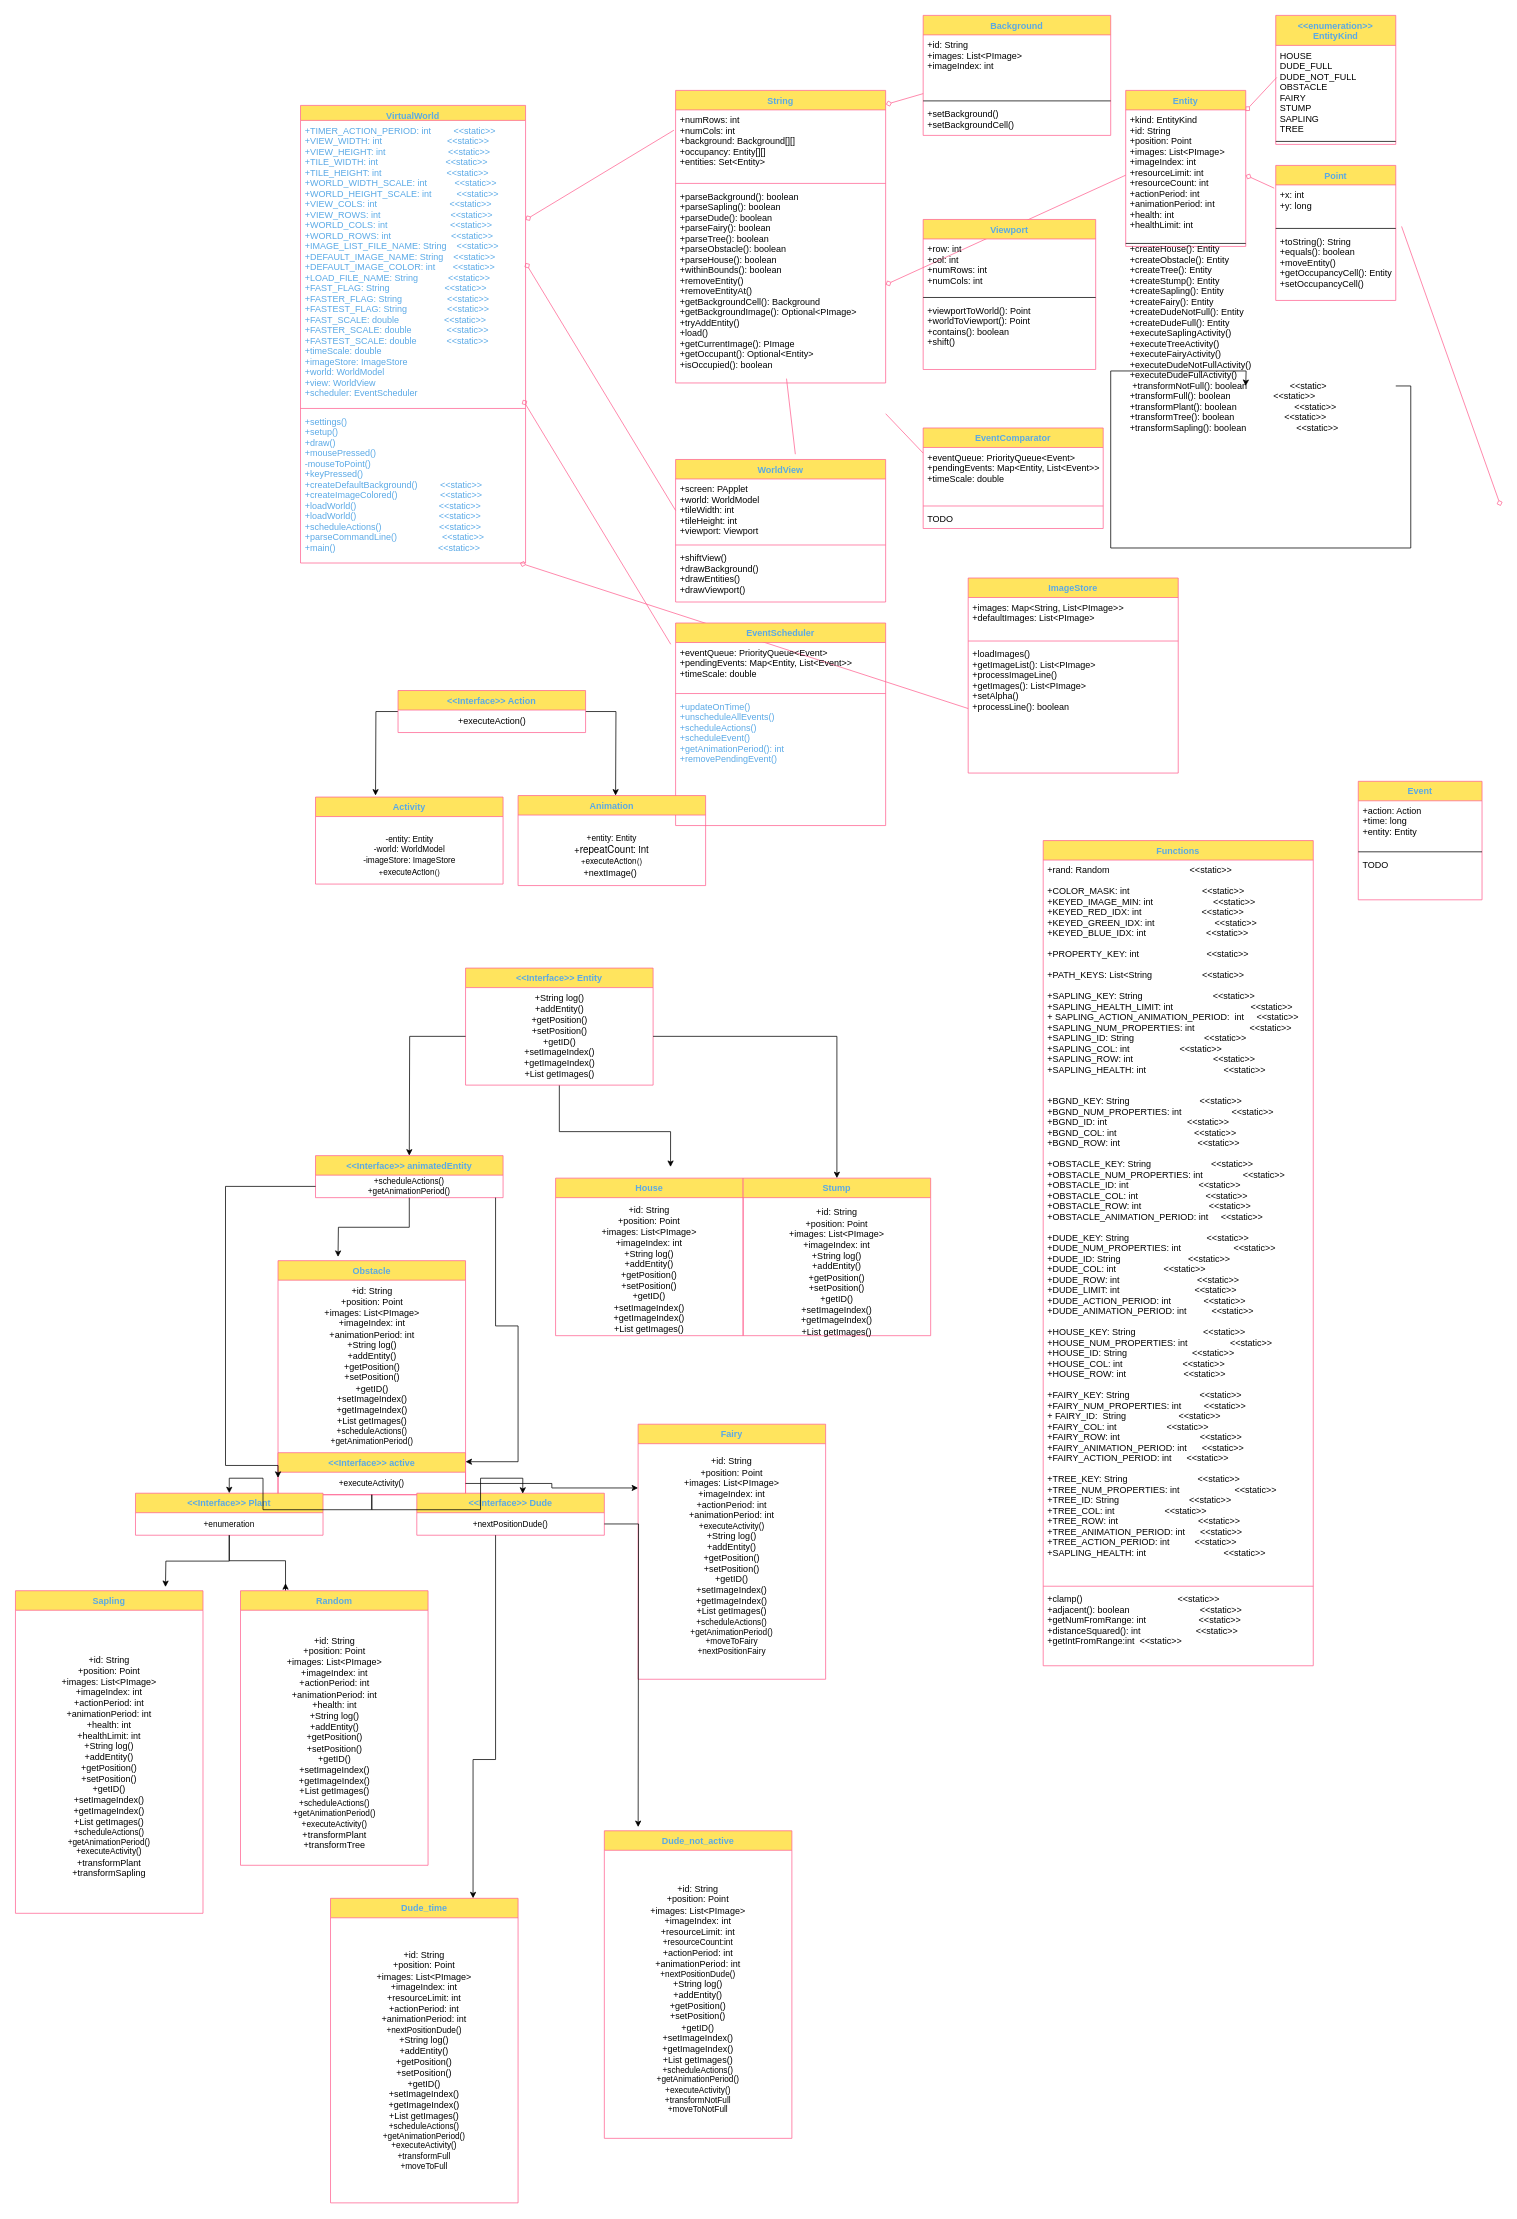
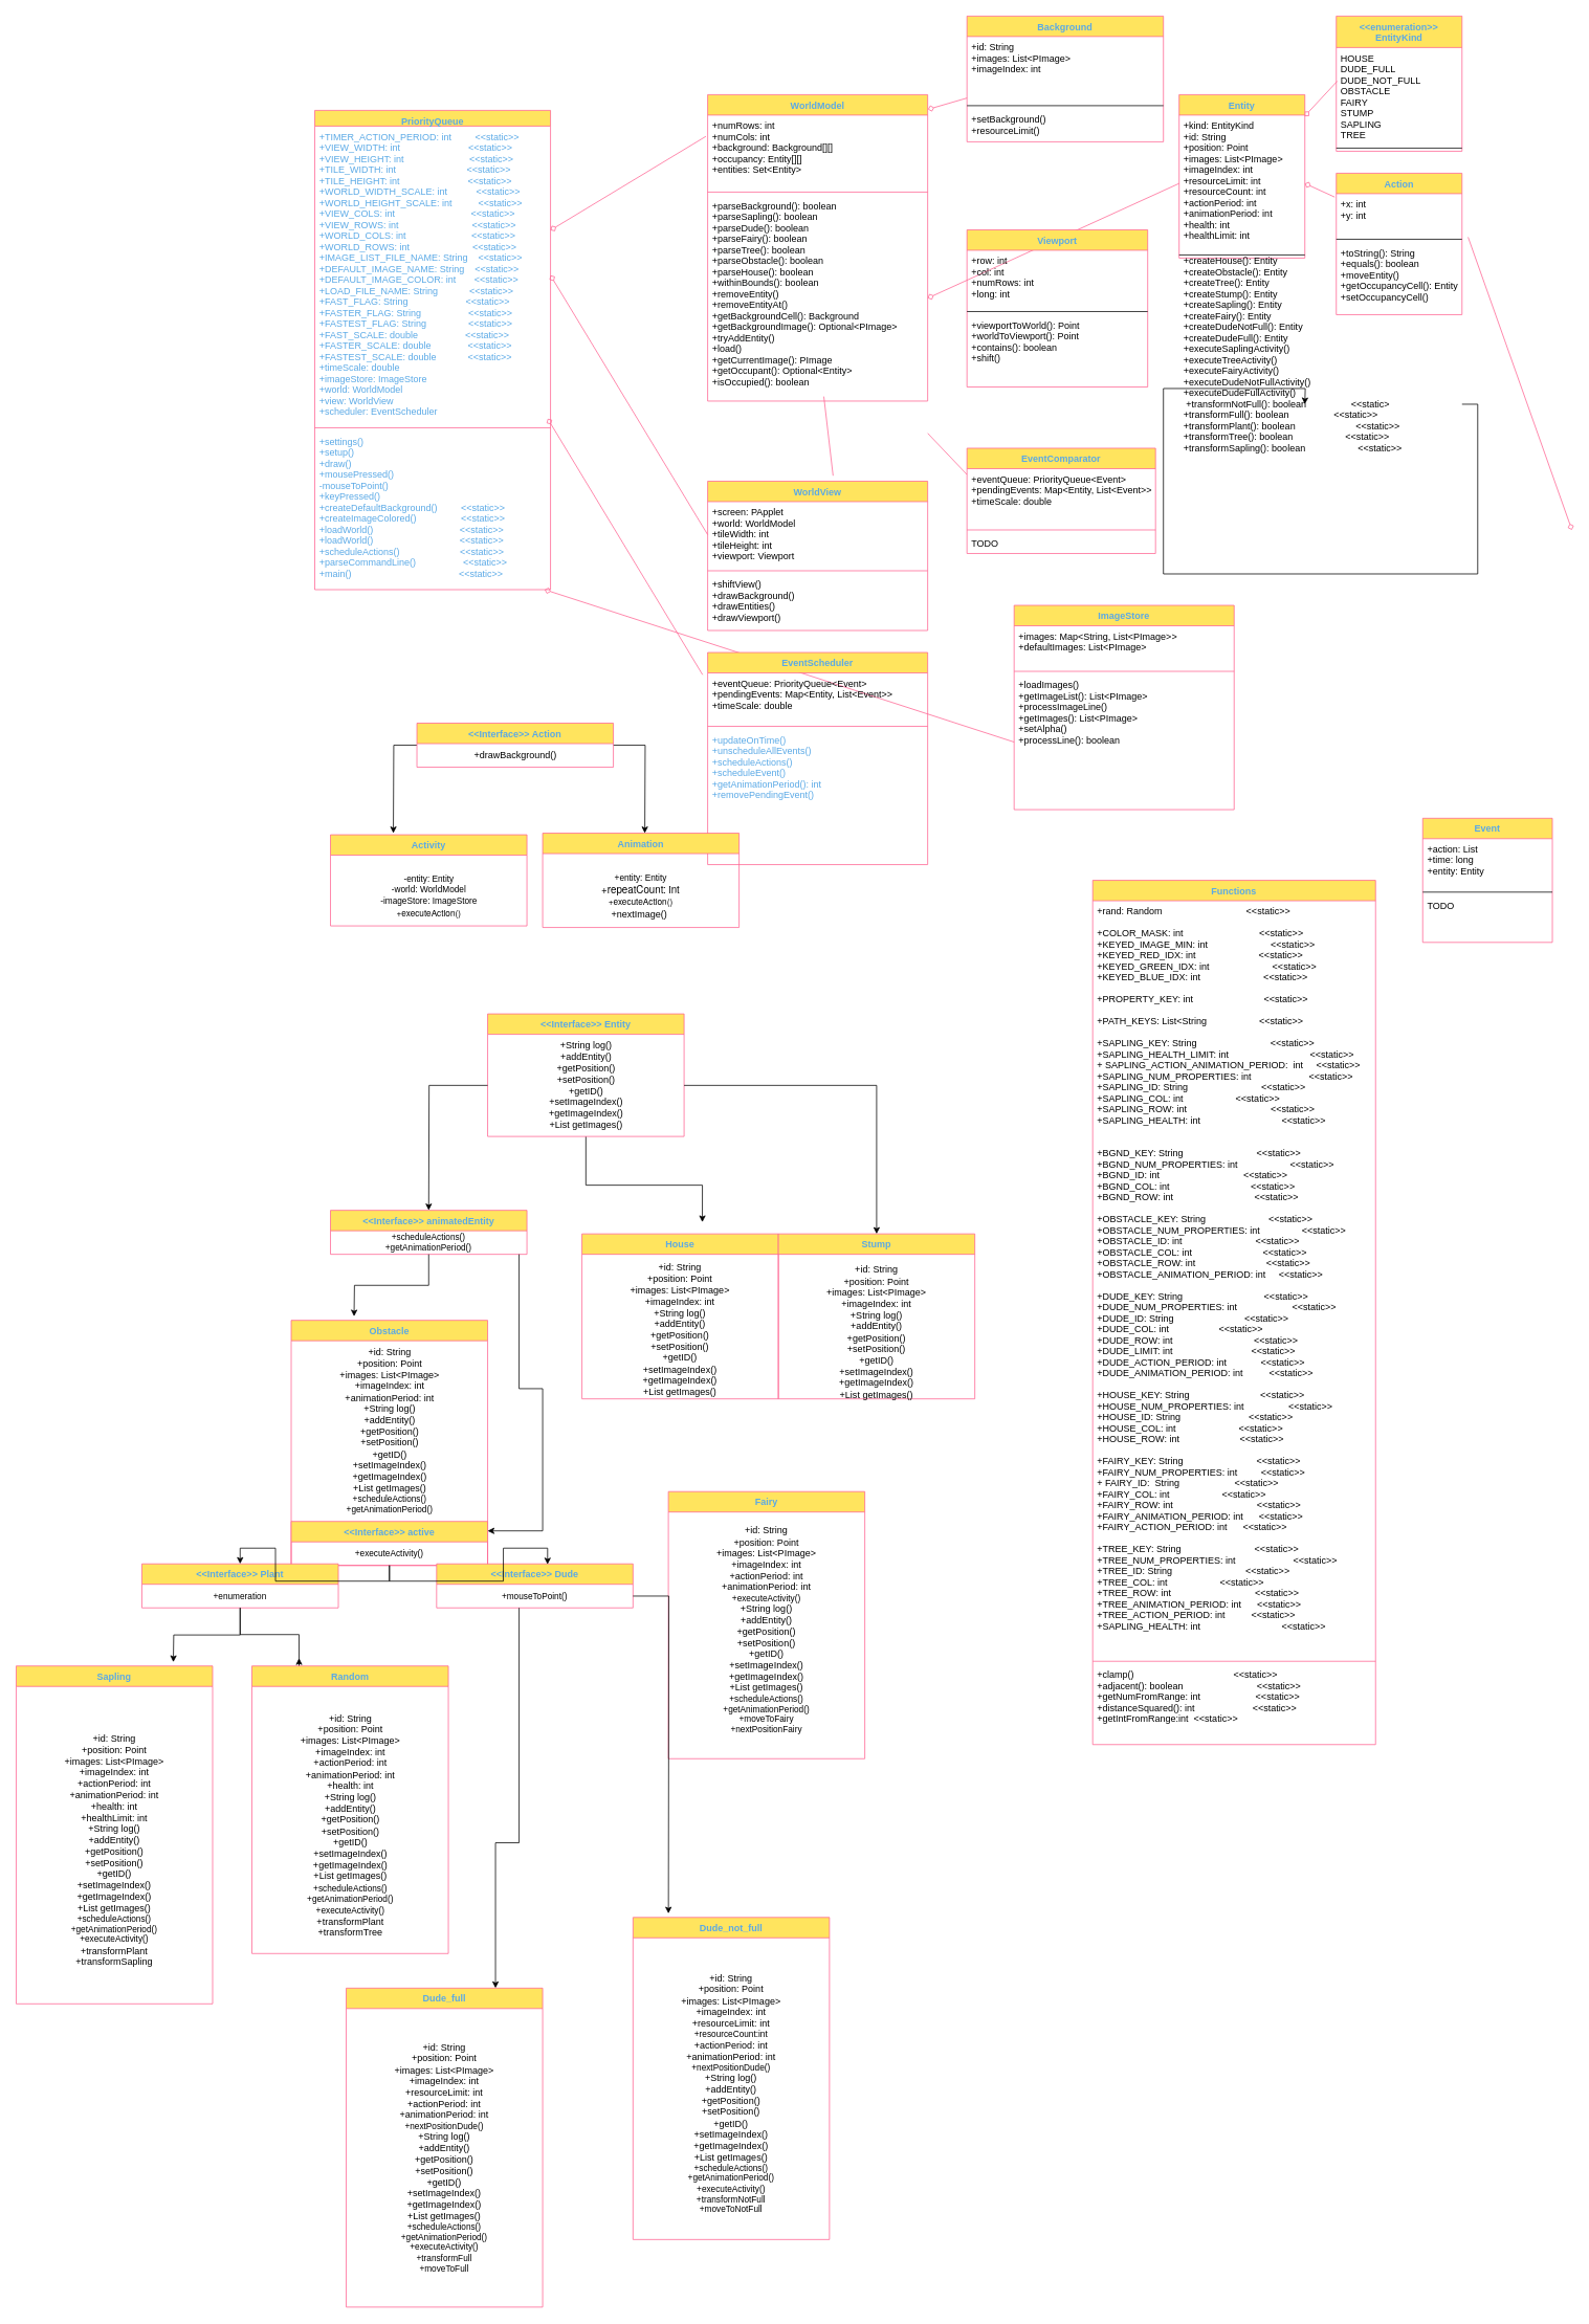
- <mxCell id="17" value="String" style="swimlane;fontStyle=1;align=center;verticalAlign=top;childLayout=stackLayout;horizontal=1;startSize=26;horizontalStack=0;resizeParent=1;resizeParentMax=0;resizeLast=0;collapsible=1;marginBottom=0;hachureGap=4;pointerEvents=0;sketch=0;fontColor=#5AA9E6;strokeColor=#FF6392;fillColor=#FFE45E;" parent="1" vertex="1"><mxGeometry x="900" y="120" width="280" height="390" as="geometry" /></mxCell>
+ <mxCell id="17" value="WorldModel" style="swimlane;fontStyle=1;align=center;verticalAlign=top;childLayout=stackLayout;horizontal=1;startSize=26;horizontalStack=0;resizeParent=1;resizeParentMax=0;resizeLast=0;collapsible=1;marginBottom=0;hachureGap=4;pointerEvents=0;sketch=0;fontColor=#5AA9E6;strokeColor=#FF6392;fillColor=#FFE45E;" parent="1" vertex="1"><mxGeometry x="900" y="120" width="280" height="390" as="geometry" /></mxCell>
- <mxCell id="44" value="+setBackground() &#10;+setBackgroundCell()      " style="text;strokeColor=none;fillColor=none;align=left;verticalAlign=top;spacingLeft=4;spacingRight=4;overflow=hidden;rotatable=0;points=[[0,0.5],[1,0.5]];portConstraint=eastwest;" parent="41" vertex="1"><mxGeometry y="118" width="250" height="42" as="geometry" /></mxCell>
+ <mxCell id="44" value="+setBackground() &#10;+resourceLimit()      " style="text;strokeColor=none;fillColor=none;align=left;verticalAlign=top;spacingLeft=4;spacingRight=4;overflow=hidden;rotatable=0;points=[[0,0.5],[1,0.5]];portConstraint=eastwest;" parent="41" vertex="1"><mxGeometry y="118" width="250" height="42" as="geometry" /></mxCell>
- <mxCell id="13" value="VirtualWorld" style="swimlane;fontStyle=1;align=center;verticalAlign=top;childLayout=stackLayout;horizontal=1;startSize=20;horizontalStack=0;resizeParent=1;resizeParentMax=0;resizeLast=0;collapsible=1;marginBottom=0;hachureGap=4;pointerEvents=0;fillColor=#FFE45E;strokeColor=#FF6392;fontColor=#5AA9E6;" parent="1" vertex="1"><mxGeometry x="400" y="140" width="300" height="610" as="geometry" /></mxCell>
+ <mxCell id="13" value="PriorityQueue" style="swimlane;fontStyle=1;align=center;verticalAlign=top;childLayout=stackLayout;horizontal=1;startSize=20;horizontalStack=0;resizeParent=1;resizeParentMax=0;resizeLast=0;collapsible=1;marginBottom=0;hachureGap=4;pointerEvents=0;fillColor=#FFE45E;strokeColor=#FF6392;fontColor=#5AA9E6;" parent="1" vertex="1"><mxGeometry x="400" y="140" width="300" height="610" as="geometry" /></mxCell>
- <mxCell id="59" value="Point" style="swimlane;fontStyle=1;align=center;verticalAlign=top;childLayout=stackLayout;horizontal=1;startSize=26;horizontalStack=0;resizeParent=1;resizeParentMax=0;resizeLast=0;collapsible=1;marginBottom=0;hachureGap=4;pointerEvents=0;sketch=0;fontColor=#5AA9E6;strokeColor=#FF6392;fillColor=#FFE45E;" parent="1" vertex="1"><mxGeometry x="1700" y="220" width="160" height="180" as="geometry" /></mxCell>
+ <mxCell id="59" value="Action" style="swimlane;fontStyle=1;align=center;verticalAlign=top;childLayout=stackLayout;horizontal=1;startSize=26;horizontalStack=0;resizeParent=1;resizeParentMax=0;resizeLast=0;collapsible=1;marginBottom=0;hachureGap=4;pointerEvents=0;sketch=0;fontColor=#5AA9E6;strokeColor=#FF6392;fillColor=#FFE45E;" parent="1" vertex="1"><mxGeometry x="1700" y="220" width="160" height="180" as="geometry" /></mxCell>
- <mxCell id="60" value="+x: int&#10;+y: long" style="text;strokeColor=none;fillColor=none;align=left;verticalAlign=top;spacingLeft=4;spacingRight=4;overflow=hidden;rotatable=0;points=[[0,0.5],[1,0.5]];portConstraint=eastwest;" parent="59" vertex="1"><mxGeometry y="26" width="160" height="54" as="geometry" /></mxCell>
+ <mxCell id="60" value="+x: int&#10;+y: int" style="text;strokeColor=none;fillColor=none;align=left;verticalAlign=top;spacingLeft=4;spacingRight=4;overflow=hidden;rotatable=0;points=[[0,0.5],[1,0.5]];portConstraint=eastwest;" parent="59" vertex="1"><mxGeometry y="26" width="160" height="54" as="geometry" /></mxCell>
- <mxCell id="49" value="+row: int&#10;+col: int&#10;+numRows: int&#10;+numCols: int" style="text;strokeColor=none;fillColor=none;align=left;verticalAlign=top;spacingLeft=4;spacingRight=4;overflow=hidden;rotatable=0;points=[[0,0.5],[1,0.5]];portConstraint=eastwest;" parent="48" vertex="1"><mxGeometry y="26" width="230" height="74" as="geometry" /></mxCell>
+ <mxCell id="49" value="+row: int&#10;+col: int&#10;+numRows: int&#10;+long: int" style="text;strokeColor=none;fillColor=none;align=left;verticalAlign=top;spacingLeft=4;spacingRight=4;overflow=hidden;rotatable=0;points=[[0,0.5],[1,0.5]];portConstraint=eastwest;" parent="48" vertex="1"><mxGeometry y="26" width="230" height="74" as="geometry" /></mxCell>
- <mxCell id="68" value="+executeAction()&lt;br&gt;" style="text;html=1;align=center;verticalAlign=middle;resizable=0;points=[];autosize=1;strokeColor=none;fillColor=none;" parent="67" vertex="1"><mxGeometry y="26" width="250" height="30" as="geometry" /></mxCell>
+ <mxCell id="68" value="+drawBackground()&lt;br&gt;" style="text;html=1;align=center;verticalAlign=middle;resizable=0;points=[];autosize=1;strokeColor=none;fillColor=none;" parent="67" vertex="1"><mxGeometry y="26" width="250" height="30" as="geometry" /></mxCell>
- <mxCell id="53" value="+action: Action&#10;+time: long&#10;+entity: Entity" style="text;strokeColor=none;fillColor=none;align=left;verticalAlign=top;spacingLeft=4;spacingRight=4;overflow=hidden;rotatable=0;points=[[0,0.5],[1,0.5]];portConstraint=eastwest;" parent="52" vertex="1"><mxGeometry y="26" width="165" height="64" as="geometry" /></mxCell>
+ <mxCell id="53" value="+action: List&#10;+time: long&#10;+entity: Entity" style="text;strokeColor=none;fillColor=none;align=left;verticalAlign=top;spacingLeft=4;spacingRight=4;overflow=hidden;rotatable=0;points=[[0,0.5],[1,0.5]];portConstraint=eastwest;" parent="52" vertex="1"><mxGeometry y="26" width="165" height="64" as="geometry" /></mxCell>
- <mxCell id="90" style="edgeStyle=orthogonalEdgeStyle;rounded=0;orthogonalLoop=1;jettySize=auto;html=1;entryX=0;entryY=0.25;entryDx=0;entryDy=0;" edge="1" parent="1" source="77" target="88"><mxGeometry relative="1" as="geometry"><mxPoint x="440" y="1910" as="targetPoint" /><Array as="points"><mxPoint x="300" y="1581" /><mxPoint x="300" y="1953" /></Array></mxGeometry></mxCell>
- <mxCell id="103" style="edgeStyle=orthogonalEdgeStyle;rounded=0;orthogonalLoop=1;jettySize=auto;html=1;entryX=0;entryY=0.25;entryDx=0;entryDy=0;" edge="1" parent="1" source="88" target="104"><mxGeometry relative="1" as="geometry"><mxPoint x="815" y="1961" as="targetPoint" /></mxGeometry></mxCell>
- <mxCell id="94" value="+nextPositionDude()" style="text;html=1;strokeColor=none;fillColor=none;align=center;verticalAlign=middle;whiteSpace=wrap;rounded=0;fontSize=11;fontColor=#000000;" vertex="1" parent="93"><mxGeometry y="26" width="250" height="30" as="geometry" /></mxCell>
+ <mxCell id="94" value="+mouseToPoint()" style="text;html=1;strokeColor=none;fillColor=none;align=center;verticalAlign=middle;whiteSpace=wrap;rounded=0;fontSize=11;fontColor=#000000;" vertex="1" parent="93"><mxGeometry y="26" width="250" height="30" as="geometry" /></mxCell>
- <mxCell id="110" value="Dude_not_active&#10;" style="swimlane;fontStyle=1;align=center;verticalAlign=top;childLayout=stackLayout;horizontal=1;startSize=26;horizontalStack=0;resizeParent=1;resizeParentMax=0;resizeLast=0;collapsible=1;marginBottom=0;hachureGap=4;pointerEvents=0;sketch=0;fontColor=#5AA9E6;strokeColor=#FF6392;fillColor=#FFE45E;" vertex="1" parent="1"><mxGeometry x="805" y="2440" width="250" height="410" as="geometry" /></mxCell>
+ <mxCell id="110" value="Dude_not_full&#10;" style="swimlane;fontStyle=1;align=center;verticalAlign=top;childLayout=stackLayout;horizontal=1;startSize=26;horizontalStack=0;resizeParent=1;resizeParentMax=0;resizeLast=0;collapsible=1;marginBottom=0;hachureGap=4;pointerEvents=0;sketch=0;fontColor=#5AA9E6;strokeColor=#FF6392;fillColor=#FFE45E;" vertex="1" parent="1"><mxGeometry x="805" y="2440" width="250" height="410" as="geometry" /></mxCell>
- <mxCell id="108" value="Dude_time" style="swimlane;fontStyle=1;align=center;verticalAlign=top;childLayout=stackLayout;horizontal=1;startSize=26;horizontalStack=0;resizeParent=1;resizeParentMax=0;resizeLast=0;collapsible=1;marginBottom=0;hachureGap=4;pointerEvents=0;sketch=0;fontColor=#5AA9E6;strokeColor=#FF6392;fillColor=#FFE45E;" vertex="1" parent="1"><mxGeometry x="440" y="2530" width="250" height="406" as="geometry" /></mxCell>
+ <mxCell id="108" value="Dude_full" style="swimlane;fontStyle=1;align=center;verticalAlign=top;childLayout=stackLayout;horizontal=1;startSize=26;horizontalStack=0;resizeParent=1;resizeParentMax=0;resizeLast=0;collapsible=1;marginBottom=0;hachureGap=4;pointerEvents=0;sketch=0;fontColor=#5AA9E6;strokeColor=#FF6392;fillColor=#FFE45E;" vertex="1" parent="1"><mxGeometry x="440" y="2530" width="250" height="406" as="geometry" /></mxCell>
